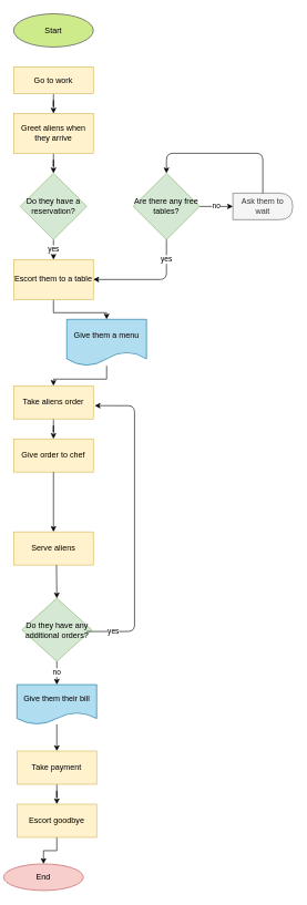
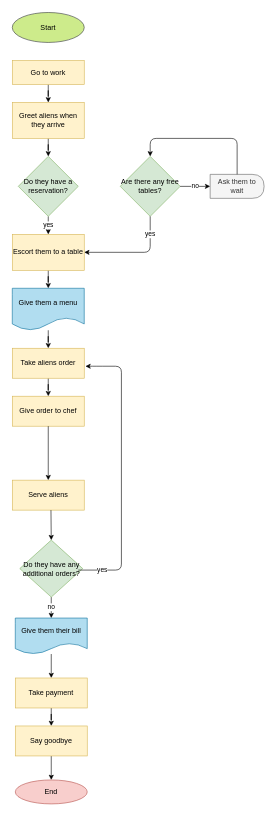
- <mxCell id="17" value="Give them a menu" style="shape=document;whiteSpace=wrap;html=1;boundedLbl=1;strokeColor=#10739e;fillColor=#b1ddf0;" vertex="1" parent="1"><mxGeometry x="100" y="480" width="120" height="70" as="geometry" /></mxCell>
+ <mxCell id="17" value="Give them a menu" style="shape=document;whiteSpace=wrap;html=1;boundedLbl=1;strokeColor=#10739e;fillColor=#b1ddf0;" vertex="1" parent="1"><mxGeometry x="20" y="480" width="120" height="70" as="geometry" /></mxCell>
- <mxCell id="31" value="Escort goodbye" style="whiteSpace=wrap;html=1;strokeColor=#d6b656;fillColor=#fff2cc;" vertex="1" parent="1"><mxGeometry x="25" y="1210" width="120" height="50" as="geometry" /></mxCell>
+ <mxCell id="31" value="Say goodbye" style="whiteSpace=wrap;html=1;strokeColor=#d6b656;fillColor=#fff2cc;" vertex="1" parent="1"><mxGeometry x="25" y="1210" width="120" height="50" as="geometry" /></mxCell>
- <mxCell id="32" value="End" style="ellipse;whiteSpace=wrap;html=1;strokeColor=#b85450;fillColor=#f8cecc;" vertex="1" parent="1"><mxGeometry x="5" y="1300" width="120" height="40" as="geometry" /></mxCell>
+ <mxCell id="32" value="End" style="ellipse;whiteSpace=wrap;html=1;strokeColor=#b85450;fillColor=#f8cecc;" vertex="1" parent="1"><mxGeometry x="25" y="1300" width="120" height="40" as="geometry" /></mxCell>
